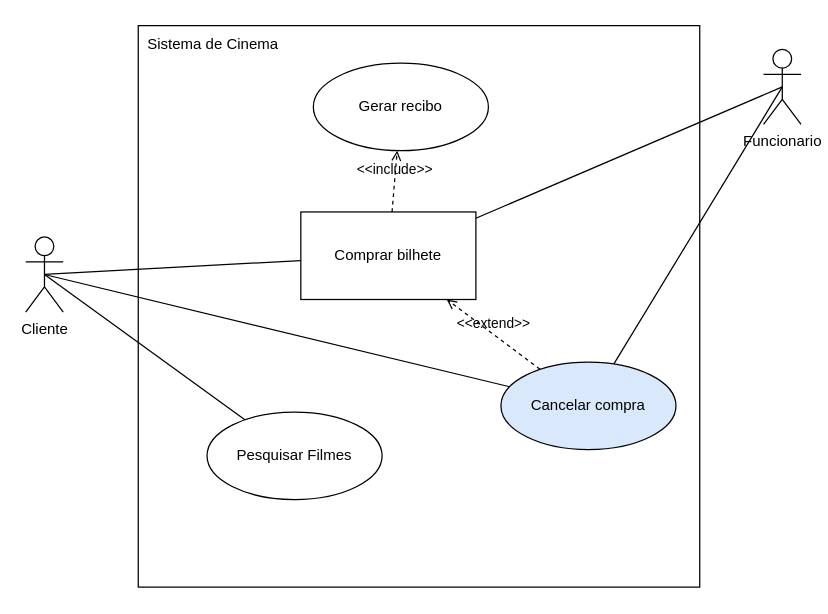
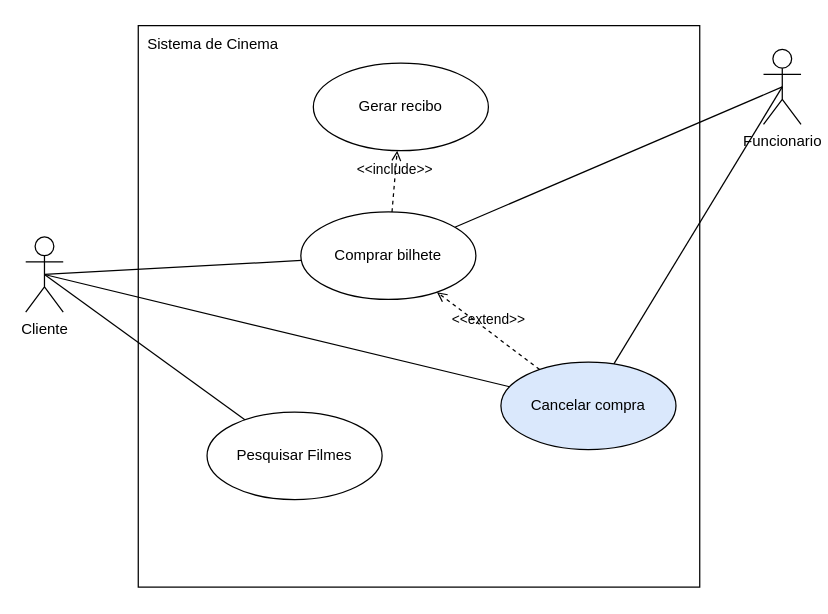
- <mxCell id="7" value="Comprar bilhete" style="whiteSpace=wrap;html=1;movable=1;resizable=1;rotatable=1;deletable=1;editable=1;locked=0;connectable=1;rounded=0;" vertex="1" parent="1"><mxGeometry x="240" y="169" width="140" height="70" as="geometry" /></mxCell>
+ <mxCell id="7" value="Comprar bilhete" style="ellipse;whiteSpace=wrap;html=1;movable=1;resizable=1;rotatable=1;deletable=1;editable=1;locked=0;connectable=1;" vertex="1" parent="1"><mxGeometry x="240" y="169" width="140" height="70" as="geometry" /></mxCell>
